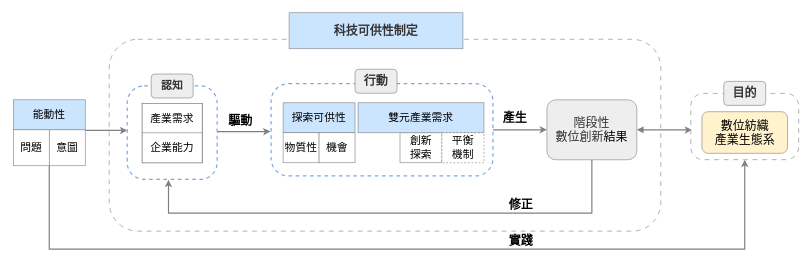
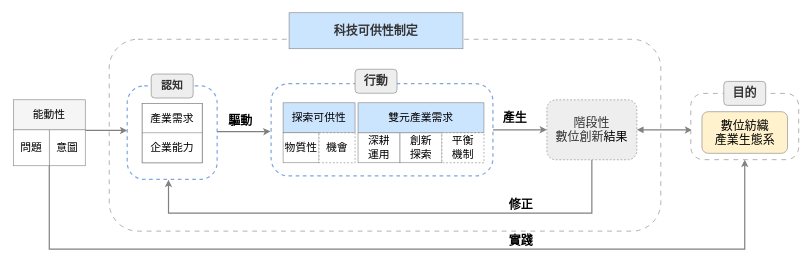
- <mxCell id="21" value="能動性" style="rounded=0;whiteSpace=wrap;html=1;movable=1;resizable=1;rotatable=1;deletable=1;editable=1;locked=0;connectable=1;fontFamily=標楷體;fontSize=18;fontStyle=0;fillColor=#cce5ff;strokeColor=#808080;align=center;verticalAlign=middle;fontColor=default;" parent="18" vertex="1"><mxGeometry x="0.003" width="120" height="50" as="geometry" /></mxCell>
+ <mxCell id="21" value="能動性" style="rounded=0;whiteSpace=wrap;html=1;movable=1;resizable=1;rotatable=1;deletable=1;editable=1;locked=0;connectable=1;fontFamily=標楷體;fontSize=18;fontStyle=0;fillColor=#f5f5f5;strokeColor=#808080;align=center;verticalAlign=middle;fontColor=default;" parent="18" vertex="1"><mxGeometry x="0.003" width="120" height="50" as="geometry" /></mxCell>
- <mxCell id="11" value="&lt;div&gt;&lt;font style=&quot;font-size: 20px;&quot; color=&quot;#333333&quot;&gt;階段性&lt;/font&gt;&lt;/div&gt;&lt;div&gt;&lt;font style=&quot;font-size: 20px;&quot; color=&quot;#333333&quot;&gt;數位創新&lt;/font&gt;&lt;span style=&quot;font-size: 20px; background-color: transparent; color: light-dark(rgb(0, 0, 0), rgb(255, 255, 255));&quot;&gt;結果&lt;/span&gt;&lt;/div&gt;" style="rounded=1;whiteSpace=wrap;html=1;strokeColor=#808080;fillColor=#eeeeee;fontFamily=標楷體;fontSize=18;fontStyle=0;align=center;verticalAlign=middle;fontColor=default;" parent="1" vertex="1"><mxGeometry x="911" y="166" width="150" height="100" as="geometry" /></mxCell>
+ <mxCell id="11" value="&lt;div&gt;&lt;font style=&quot;font-size: 20px;&quot; color=&quot;#333333&quot;&gt;階段性&lt;/font&gt;&lt;/div&gt;&lt;div&gt;&lt;font style=&quot;font-size: 20px;&quot; color=&quot;#333333&quot;&gt;數位創新&lt;/font&gt;&lt;span style=&quot;font-size: 20px; background-color: transparent; color: light-dark(rgb(0, 0, 0), rgb(255, 255, 255));&quot;&gt;結果&lt;/span&gt;&lt;/div&gt;" style="rounded=1;whiteSpace=wrap;html=1;strokeColor=#808080;fillColor=#eeeeee;fontFamily=標楷體;fontSize=18;fontStyle=0;align=center;verticalAlign=middle;fontColor=default;dashed=1;" parent="1" vertex="1"><mxGeometry x="911" y="166" width="150" height="100" as="geometry" /></mxCell>
- <mxCell id="35" value="機會" style="rounded=0;whiteSpace=wrap;html=1;movable=1;resizable=1;rotatable=1;deletable=1;editable=1;locked=0;connectable=1;fontFamily=標楷體;fontSize=18;fontStyle=0;align=center;verticalAlign=middle;strokeColor=#808080;fontColor=default;fillColor=default;" parent="32" vertex="1"><mxGeometry x="60" y="50" width="60" height="50" as="geometry" /></mxCell>
+ <mxCell id="35" value="機會" style="rounded=0;whiteSpace=wrap;html=1;movable=1;resizable=1;rotatable=1;deletable=1;editable=1;locked=0;connectable=1;fontFamily=標楷體;fontSize=18;fontStyle=0;align=center;verticalAlign=middle;strokeColor=#808080;fontColor=default;fillColor=default;dashed=1;" parent="32" vertex="1"><mxGeometry x="60" y="50" width="60" height="50" as="geometry" /></mxCell>
+ <mxCell id="37" value="深耕&lt;br&gt;&lt;div&gt;&lt;span style=&quot;background-color: transparent; color: light-dark(rgb(0, 0, 0), rgb(255, 255, 255));&quot;&gt;運用&lt;/span&gt;&lt;/div&gt;" style="rounded=0;whiteSpace=wrap;html=1;movable=1;resizable=1;rotatable=1;deletable=1;editable=1;locked=0;connectable=1;fontFamily=標楷體;fontSize=18;fontStyle=0;strokeColor=#808080;align=center;verticalAlign=middle;fontColor=default;fillColor=default;" parent="36" vertex="1"><mxGeometry y="50" width="70" height="50" as="geometry" /></mxCell>
